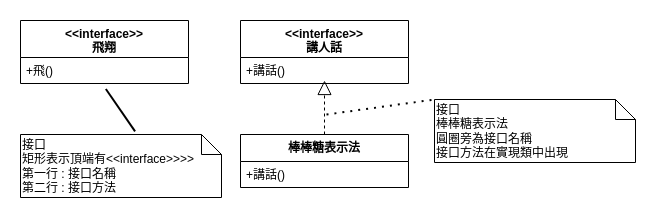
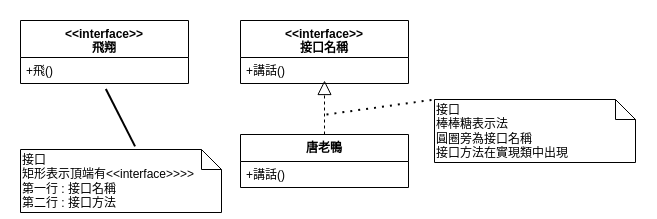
- <mxCell id="6" value="&amp;lt;&amp;lt;interface&amp;gt;&amp;gt;&lt;br&gt;講人話" style="swimlane;fontStyle=1;align=center;verticalAlign=top;childLayout=stackLayout;horizontal=1;startSize=37;horizontalStack=0;resizeParent=1;resizeParentMax=0;resizeLast=0;collapsible=1;marginBottom=0;whiteSpace=wrap;html=1;" vertex="1" parent="1"><mxGeometry x="240" y="20" width="168" height="63" as="geometry" /></mxCell>
+ <mxCell id="6" value="&amp;lt;&amp;lt;interface&amp;gt;&amp;gt;&lt;br&gt;接口名稱" style="swimlane;fontStyle=1;align=center;verticalAlign=top;childLayout=stackLayout;horizontal=1;startSize=37;horizontalStack=0;resizeParent=1;resizeParentMax=0;resizeLast=0;collapsible=1;marginBottom=0;whiteSpace=wrap;html=1;" vertex="1" parent="1"><mxGeometry x="240" y="20" width="168" height="63" as="geometry" /></mxCell>
- <mxCell id="8" value="棒棒糖表示法" style="swimlane;fontStyle=1;align=center;verticalAlign=top;childLayout=stackLayout;horizontal=1;startSize=27;horizontalStack=0;resizeParent=1;resizeParentMax=0;resizeLast=0;collapsible=1;marginBottom=0;whiteSpace=wrap;html=1;" vertex="1" parent="1"><mxGeometry x="240" y="134" width="168" height="53" as="geometry" /></mxCell>
+ <mxCell id="8" value="唐老鴨" style="swimlane;fontStyle=1;align=center;verticalAlign=top;childLayout=stackLayout;horizontal=1;startSize=27;horizontalStack=0;resizeParent=1;resizeParentMax=0;resizeLast=0;collapsible=1;marginBottom=0;whiteSpace=wrap;html=1;" vertex="1" parent="1"><mxGeometry x="240" y="134" width="168" height="53" as="geometry" /></mxCell>
- <mxCell id="4" value="接口&lt;br&gt;矩形表示頂端有&amp;lt;&amp;lt;interface&amp;gt;&amp;gt;&amp;gt;&amp;gt;&lt;br&gt;第一行 : 接口名稱&lt;br&gt;第二行 : 接口方法" style="shape=note;size=20;whiteSpace=wrap;html=1;align=left;" vertex="1" parent="1"><mxGeometry x="20" y="134" width="201" height="63" as="geometry" /></mxCell>
+ <mxCell id="4" value="接口&lt;br&gt;矩形表示頂端有&amp;lt;&amp;lt;interface&amp;gt;&amp;gt;&amp;gt;&amp;gt;&lt;br&gt;第一行 : 接口名稱&lt;br&gt;第二行 : 接口方法" style="shape=note;size=20;whiteSpace=wrap;html=1;align=left;" vertex="1" parent="1"><mxGeometry x="20" y="149" width="201" height="63" as="geometry" /></mxCell>
